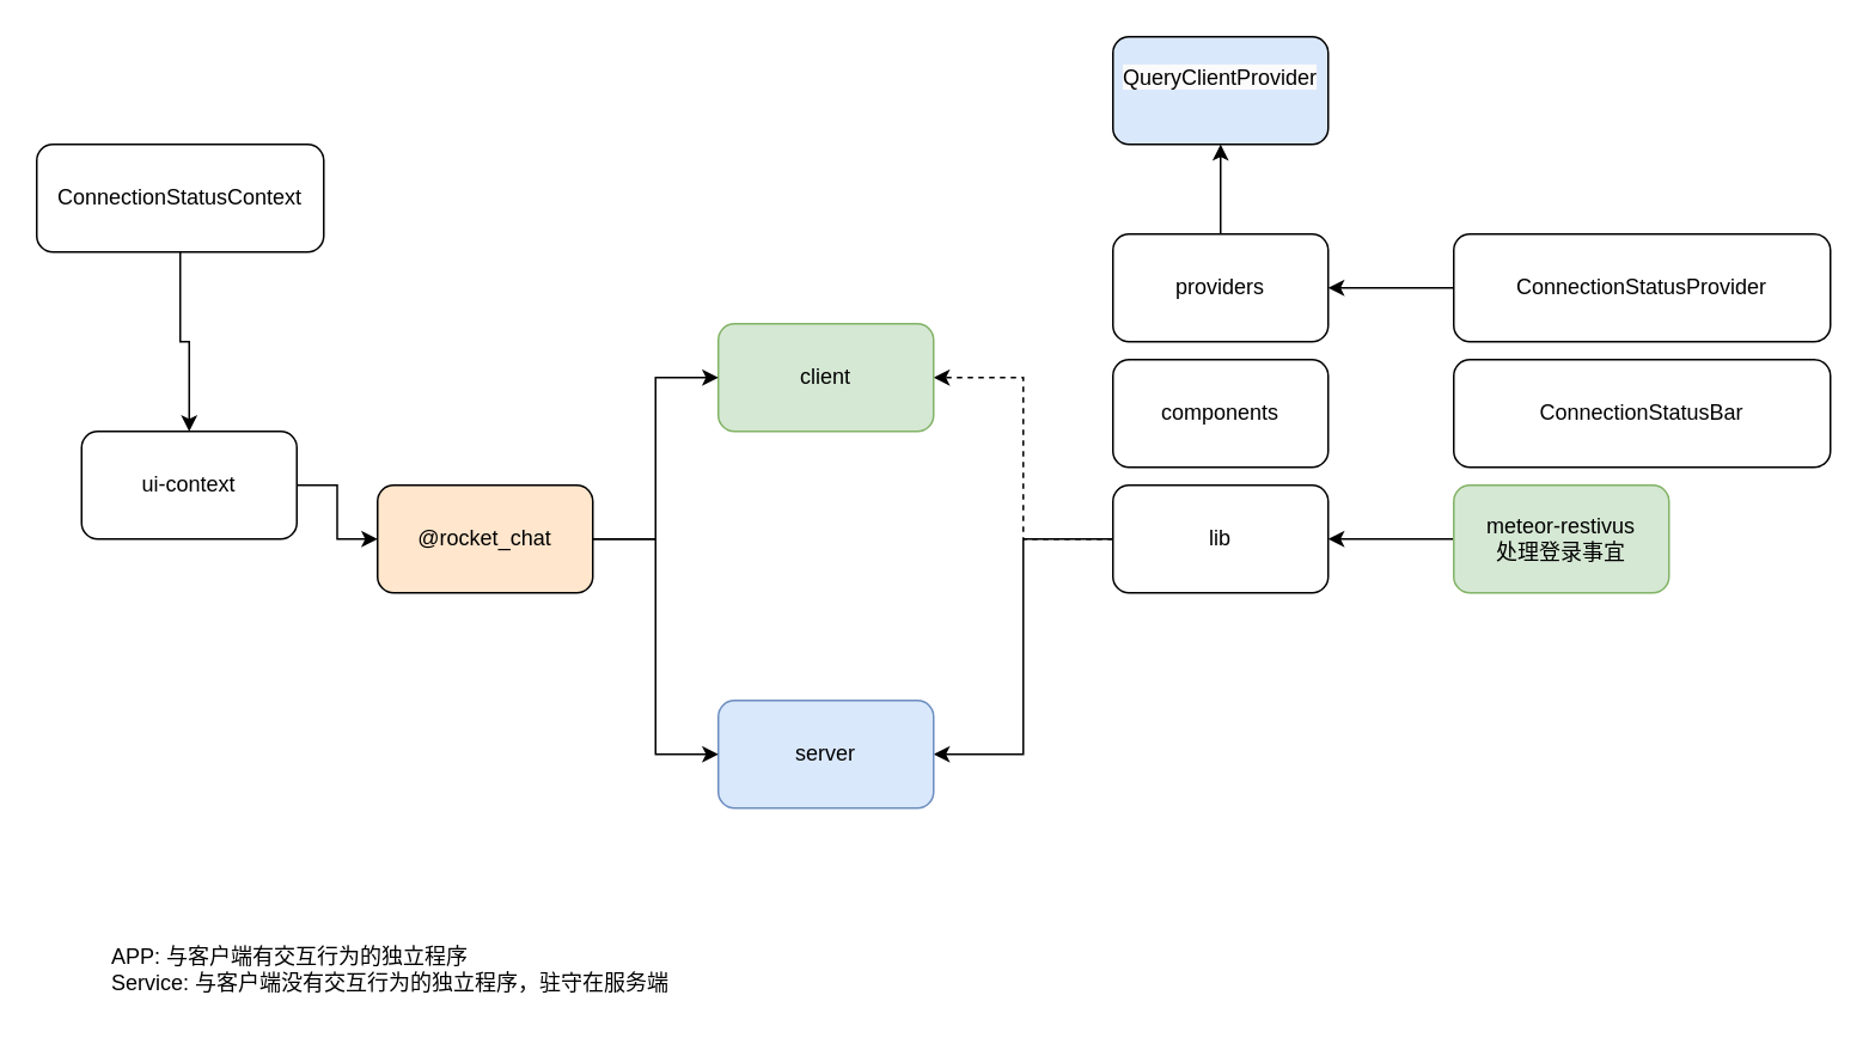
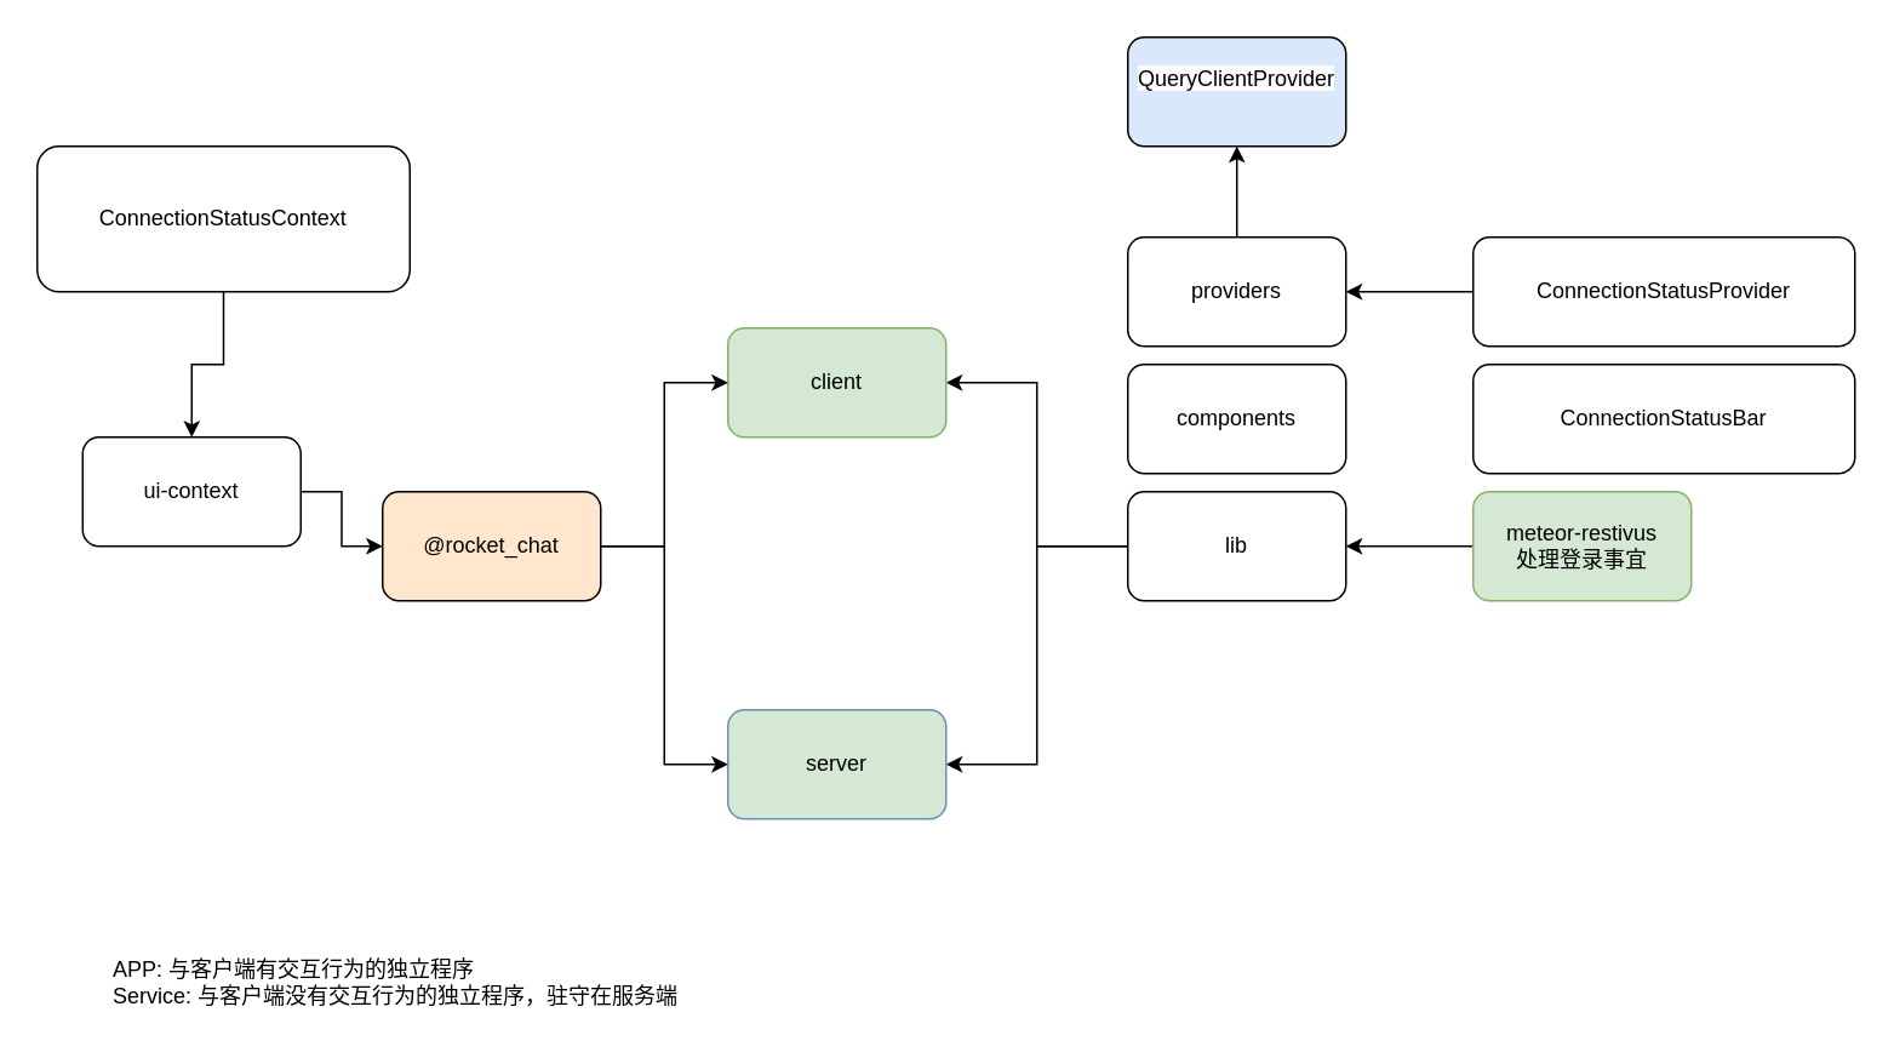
- <mxCell id="21" value="ConnectionStatusContext" style="rounded=1;whiteSpace=wrap;html=1;" parent="1" vertex="1"><mxGeometry x="20" y="80" width="160" height="60" as="geometry" /></mxCell>
+ <mxCell id="21" value="ConnectionStatusContext" style="rounded=1;whiteSpace=wrap;html=1;" parent="1" vertex="1"><mxGeometry x="20" y="80" width="205" height="80" as="geometry" /></mxCell>
- <mxCell id="2" style="edgeStyle=orthogonalEdgeStyle;rounded=0;orthogonalLoop=1;jettySize=auto;html=1;exitX=0;exitY=0.5;exitDx=0;exitDy=0;entryX=1;entryY=0.5;entryDx=0;entryDy=0;dashed=1;" parent="1" source="4" target="5" edge="1"><mxGeometry relative="1" as="geometry" /></mxCell>
+ <mxCell id="2" style="edgeStyle=orthogonalEdgeStyle;rounded=0;orthogonalLoop=1;jettySize=auto;html=1;exitX=0;exitY=0.5;exitDx=0;exitDy=0;entryX=1;entryY=0.5;entryDx=0;entryDy=0;" parent="1" source="4" target="5" edge="1"><mxGeometry relative="1" as="geometry" /></mxCell>
- <mxCell id="6" value="server" style="rounded=1;whiteSpace=wrap;html=1;strokeColor=#6c8ebf;fillColor=#dae8fc;" parent="1" vertex="1"><mxGeometry x="400" y="390" width="120" height="60" as="geometry" /></mxCell>
+ <mxCell id="6" value="server" style="rounded=1;whiteSpace=wrap;html=1;strokeColor=#6c8ebf;fillColor=#d5e8d4;" parent="1" vertex="1"><mxGeometry x="400" y="390" width="120" height="60" as="geometry" /></mxCell>
